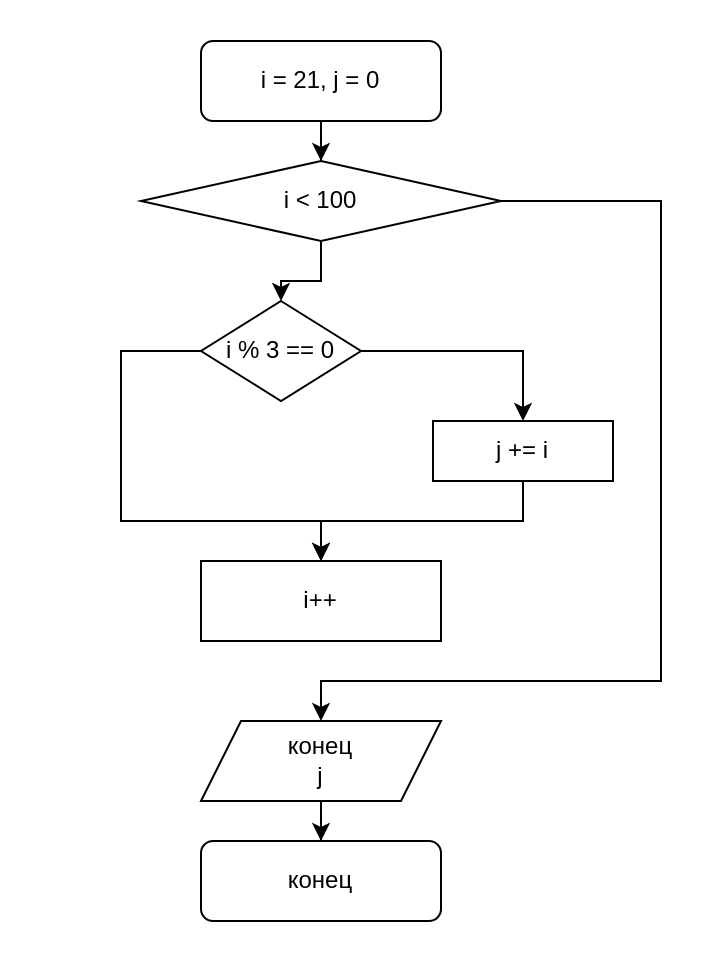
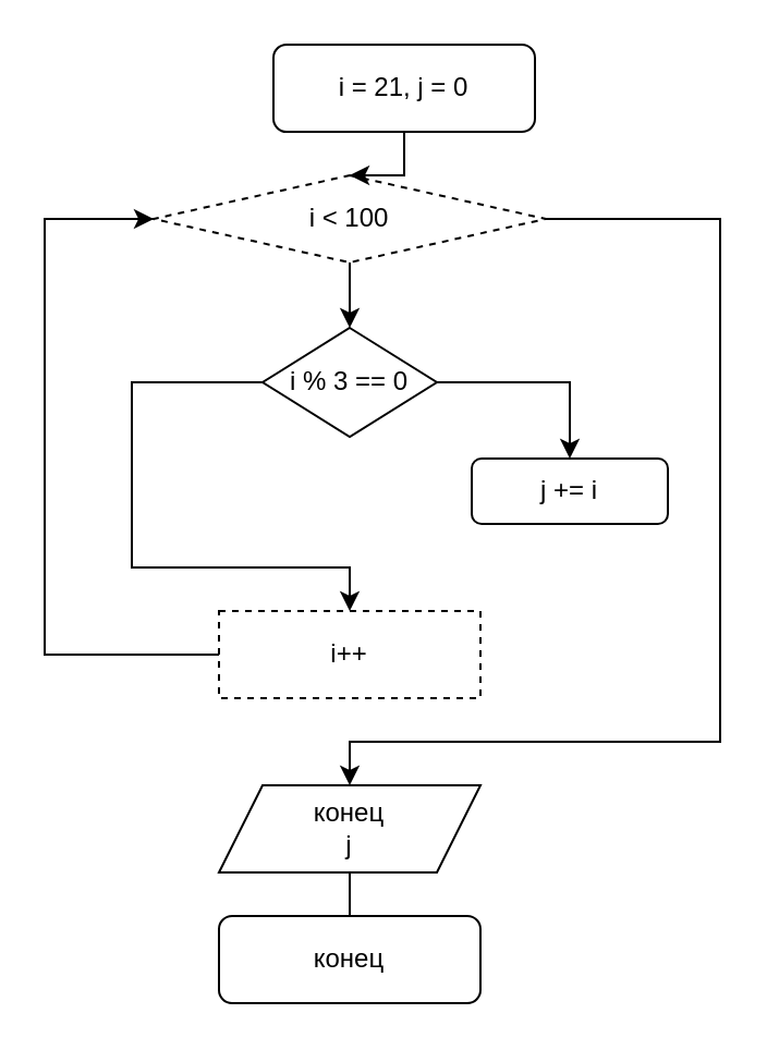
- <mxCell id="7" value="i = 21, j = 0" style="whiteSpace=wrap;html=1;rounded=1;shadow=0;strokeWidth=1;glass=0;" vertex="1" parent="1"><mxGeometry x="100" y="20" width="120" height="40" as="geometry" /></mxCell>
+ <mxCell id="7" value="i = 21, j = 0" style="whiteSpace=wrap;html=1;rounded=1;shadow=0;strokeWidth=1;glass=0;" vertex="1" parent="1"><mxGeometry x="125" y="20" width="120" height="40" as="geometry" /></mxCell>
- <mxCell id="5" value="i &amp;lt; 100" style="rhombus;whiteSpace=wrap;html=1;rounded=0;shadow=0;strokeWidth=1;glass=0;" vertex="1" parent="1"><mxGeometry x="70" y="80" width="180" height="40" as="geometry" /></mxCell>
+ <mxCell id="5" value="i &amp;lt; 100" style="rhombus;whiteSpace=wrap;html=1;rounded=0;shadow=0;strokeWidth=1;glass=0;dashed=1;" vertex="1" parent="1"><mxGeometry x="70" y="80" width="180" height="40" as="geometry" /></mxCell>
- <mxCell id="12" value="i % 3 == 0" style="rhombus;whiteSpace=wrap;html=1;rounded=0;shadow=0;strokeWidth=1;glass=0;" vertex="1" parent="1"><mxGeometry x="100" y="150" width="80" height="50" as="geometry" /></mxCell>
+ <mxCell id="12" value="i % 3 == 0" style="rhombus;whiteSpace=wrap;html=1;rounded=0;shadow=0;strokeWidth=1;glass=0;" vertex="1" parent="1"><mxGeometry x="120" y="150" width="80" height="50" as="geometry" /></mxCell>
+ <mxCell id="8" style="edgeStyle=orthogonalEdgeStyle;rounded=0;orthogonalLoop=1;jettySize=auto;html=1;exitX=0;exitY=0.5;exitDx=0;exitDy=0;entryX=0;entryY=0.5;entryDx=0;entryDy=0;" edge="1" parent="1" source="9" target="5"><mxGeometry relative="1" as="geometry"><Array as="points"><mxPoint x="20" y="300" /><mxPoint x="20" y="100" /></Array></mxGeometry></mxCell>
- <mxCell id="14" value="j += i" style="whiteSpace=wrap;html=1;rounded=0;shadow=0;strokeWidth=1;glass=0;" vertex="1" parent="1"><mxGeometry x="216" y="210" width="90" height="30" as="geometry" /></mxCell>
+ <mxCell id="14" value="j += i" style="whiteSpace=wrap;html=1;shadow=0;strokeWidth=1;glass=0;rounded=1;" vertex="1" parent="1"><mxGeometry x="216" y="210" width="90" height="30" as="geometry" /></mxCell>
- <mxCell id="13" style="edgeStyle=orthogonalEdgeStyle;rounded=0;orthogonalLoop=1;jettySize=auto;html=1;exitX=0.5;exitY=1;exitDx=0;exitDy=0;entryX=0.5;entryY=0;entryDx=0;entryDy=0;" edge="1" parent="1" source="14" target="9"><mxGeometry relative="1" as="geometry"><Array as="points"><mxPoint x="261" y="260" /><mxPoint x="160" y="260" /></Array></mxGeometry></mxCell>
- <mxCell id="9" value="i++" style="whiteSpace=wrap;html=1;rounded=0;shadow=0;strokeWidth=1;glass=0;" vertex="1" parent="1"><mxGeometry x="100" y="280" width="120" height="40" as="geometry" /></mxCell>
+ <mxCell id="9" value="i++" style="whiteSpace=wrap;html=1;rounded=0;shadow=0;strokeWidth=1;glass=0;dashed=1;" vertex="1" parent="1"><mxGeometry x="100" y="280" width="120" height="40" as="geometry" /></mxCell>
- <mxCell id="16" value="" style="edgeStyle=orthogonalEdgeStyle;rounded=0;orthogonalLoop=1;jettySize=auto;html=1;" edge="1" parent="1" source="17" target="2"><mxGeometry relative="1" as="geometry" /></mxCell>
+ <mxCell id="16" value="" style="edgeStyle=orthogonalEdgeStyle;rounded=0;orthogonalLoop=1;jettySize=auto;html=1;endArrow=none;" edge="1" parent="1" source="17" target="2"><mxGeometry relative="1" as="geometry" /></mxCell>
